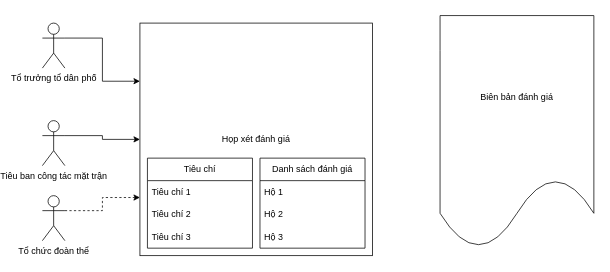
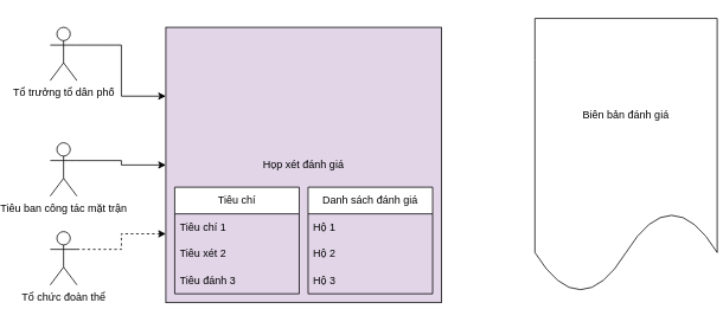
- <mxCell id="17" value="Biên bản đánh giá" style="shape=document;whiteSpace=wrap;html=1;boundedLbl=1;" vertex="1" parent="1"><mxGeometry x="550" y="20" width="205" height="310" as="geometry" /></mxCell>
+ <mxCell id="17" value="Biên bản đánh giá" style="shape=document;whiteSpace=wrap;html=1;boundedLbl=1;" vertex="1" parent="1"><mxGeometry x="565" y="20" width="205" height="310" as="geometry" /></mxCell>
- <mxCell id="2" value="Họp xét đánh giá" style="whiteSpace=wrap;html=1;aspect=fixed;" vertex="1" parent="1"><mxGeometry x="150" y="30" width="310" height="310" as="geometry" /></mxCell>
+ <mxCell id="2" value="Họp xét đánh giá" style="whiteSpace=wrap;html=1;aspect=fixed;fillColor=#e1d5e7;" vertex="1" parent="1"><mxGeometry x="150" y="30" width="310" height="310" as="geometry" /></mxCell>
- <mxCell id="11" value="Tiêu chí 2" style="text;strokeColor=none;fillColor=none;align=left;verticalAlign=middle;spacingLeft=4;spacingRight=4;overflow=hidden;points=[[0,0.5],[1,0.5]];portConstraint=eastwest;rotatable=0;whiteSpace=wrap;html=1;" vertex="1" parent="9"><mxGeometry y="60" width="140" height="30" as="geometry" /></mxCell>
+ <mxCell id="11" value="Tiêu xét 2" style="text;strokeColor=none;fillColor=none;align=left;verticalAlign=middle;spacingLeft=4;spacingRight=4;overflow=hidden;points=[[0,0.5],[1,0.5]];portConstraint=eastwest;rotatable=0;whiteSpace=wrap;html=1;" vertex="1" parent="9"><mxGeometry y="60" width="140" height="30" as="geometry" /></mxCell>
- <mxCell id="12" value="Tiêu chí 3" style="text;strokeColor=none;fillColor=none;align=left;verticalAlign=middle;spacingLeft=4;spacingRight=4;overflow=hidden;points=[[0,0.5],[1,0.5]];portConstraint=eastwest;rotatable=0;whiteSpace=wrap;html=1;" vertex="1" parent="9"><mxGeometry y="90" width="140" height="30" as="geometry" /></mxCell>
+ <mxCell id="12" value="Tiêu đánh 3" style="text;strokeColor=none;fillColor=none;align=left;verticalAlign=middle;spacingLeft=4;spacingRight=4;overflow=hidden;points=[[0,0.5],[1,0.5]];portConstraint=eastwest;rotatable=0;whiteSpace=wrap;html=1;" vertex="1" parent="9"><mxGeometry y="90" width="140" height="30" as="geometry" /></mxCell>
